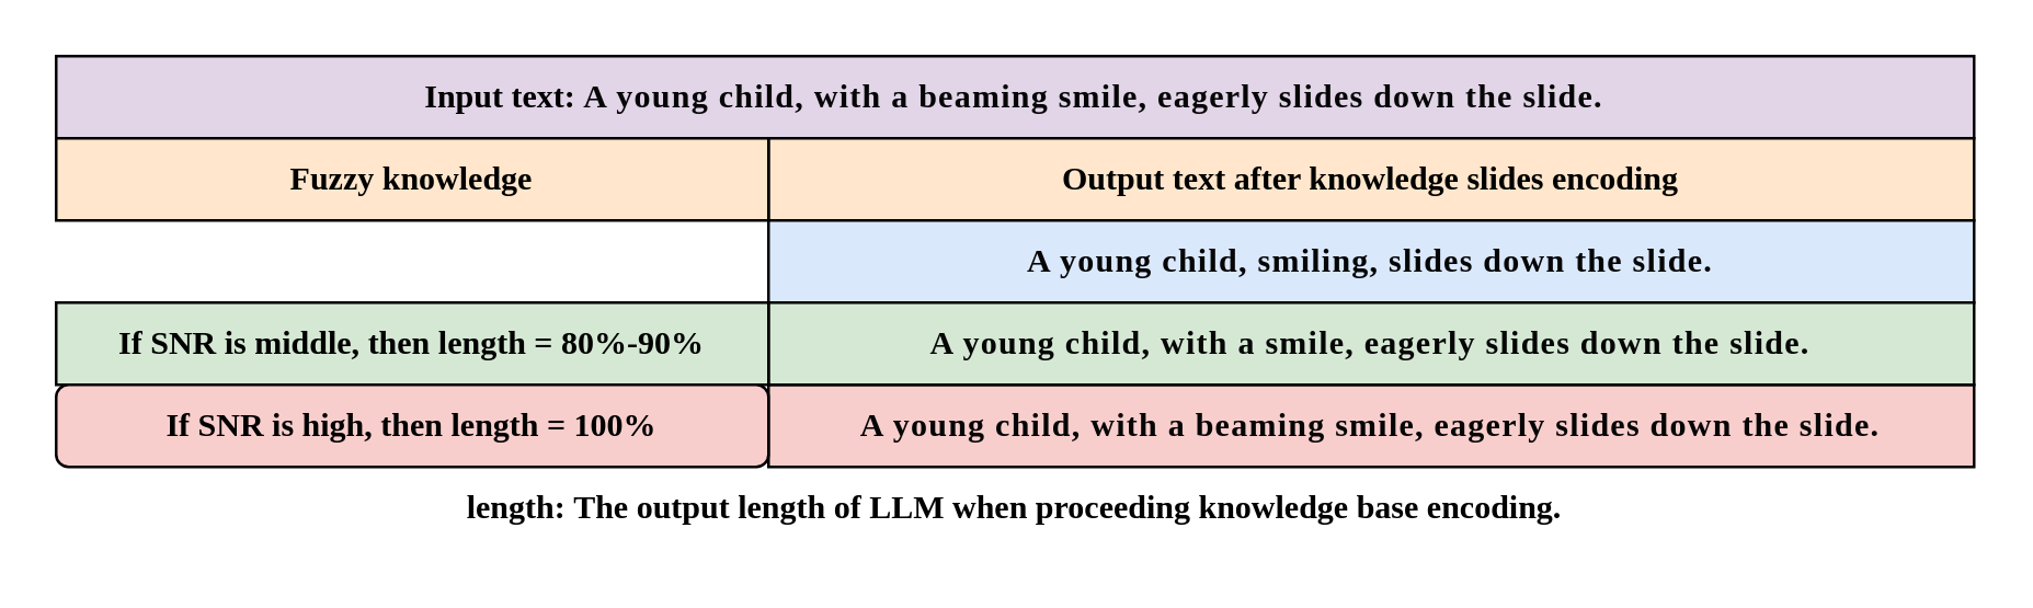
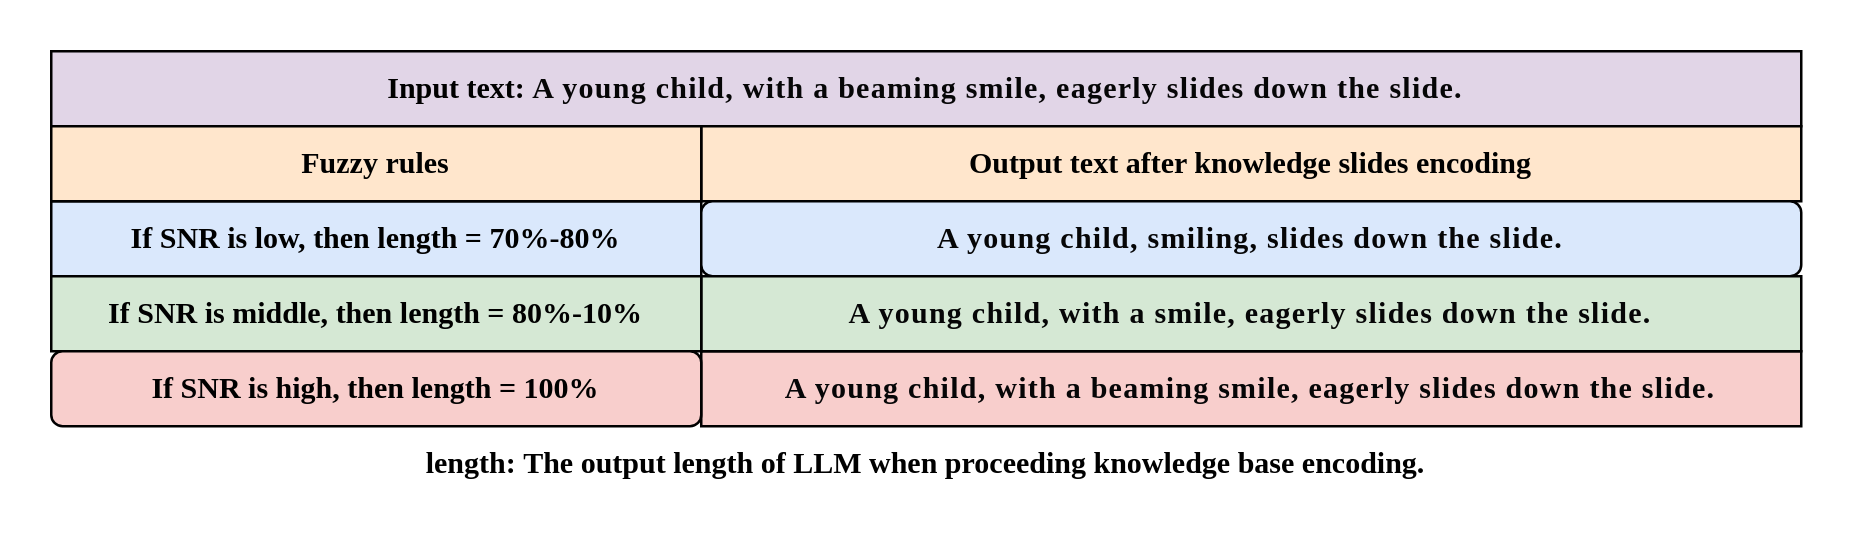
- <mxCell id="8" value="&lt;b style=&quot;font-size: 12px;&quot;&gt;&lt;font style=&quot;font-size: 12px;&quot;&gt;Fuzzy knowledge&lt;/font&gt;&lt;/b&gt;" style="rounded=0;whiteSpace=wrap;html=1;fillColor=#ffe6cc;strokeColor=default;fontSize=12;align=center;fontFamily=Times New Roman;" parent="1" vertex="1"><mxGeometry x="20" y="50" width="260" height="30" as="geometry" /></mxCell>
+ <mxCell id="8" value="&lt;b style=&quot;font-size: 12px;&quot;&gt;&lt;font style=&quot;font-size: 12px;&quot;&gt;Fuzzy rules&lt;/font&gt;&lt;/b&gt;" style="rounded=0;whiteSpace=wrap;html=1;fillColor=#ffe6cc;strokeColor=default;fontSize=12;align=center;fontFamily=Times New Roman;" parent="1" vertex="1"><mxGeometry x="20" y="50" width="260" height="30" as="geometry" /></mxCell>
+ <mxCell id="3" value="&lt;b style=&quot;font-size: 12px;&quot;&gt;&lt;font style=&quot;font-size: 12px;&quot;&gt;If SNR is low,&amp;nbsp;&lt;/font&gt;&lt;/b&gt;&lt;b style=&quot;font-size: 12px;&quot;&gt;&lt;font style=&quot;font-size: 12px;&quot;&gt;then length = 70%-80%&lt;/font&gt;&lt;/b&gt;" style="rounded=0;whiteSpace=wrap;html=1;fillColor=#dae8fc;strokeColor=default;fontSize=12;align=center;fontFamily=Times New Roman;" parent="1" vertex="1"><mxGeometry x="20" y="80" width="260" height="30" as="geometry" /></mxCell>
- <mxCell id="5" value="&lt;font color=&quot;#060607&quot;&gt;&lt;span style=&quot;letter-spacing: 0.5px; white-space-collapse: preserve;&quot;&gt;&lt;b&gt;A young child, smiling, slides down the slide.&lt;/b&gt;&lt;/span&gt;&lt;/font&gt;" style="rounded=0;whiteSpace=wrap;html=1;fillColor=#dae8fc;strokeColor=default;fontSize=12;align=center;fontFamily=Times New Roman;" parent="1" vertex="1"><mxGeometry x="280" y="80" width="440" height="30" as="geometry" /></mxCell>
+ <mxCell id="5" value="&lt;font color=&quot;#060607&quot;&gt;&lt;span style=&quot;letter-spacing: 0.5px; white-space-collapse: preserve;&quot;&gt;&lt;b&gt;A young child, smiling, slides down the slide.&lt;/b&gt;&lt;/span&gt;&lt;/font&gt;" style="whiteSpace=wrap;html=1;fillColor=#dae8fc;strokeColor=default;fontSize=12;align=center;fontFamily=Times New Roman;rounded=1;" parent="1" vertex="1"><mxGeometry x="280" y="80" width="440" height="30" as="geometry" /></mxCell>
- <mxCell id="9" value="&lt;b style=&quot;font-size: 12px;&quot;&gt;&lt;font style=&quot;font-size: 12px;&quot;&gt;If SNR is middle,&amp;nbsp;&lt;/font&gt;&lt;/b&gt;&lt;b style=&quot;font-size: 12px;&quot;&gt;&lt;font style=&quot;font-size: 12px;&quot;&gt;then length = 80%-90%&lt;/font&gt;&lt;/b&gt;" style="rounded=0;whiteSpace=wrap;html=1;fillColor=#d5e8d4;strokeColor=default;fontSize=12;align=center;fontFamily=Times New Roman;" parent="1" vertex="1"><mxGeometry x="20" y="110" width="260" height="30" as="geometry" /></mxCell>
+ <mxCell id="9" value="&lt;b style=&quot;font-size: 12px;&quot;&gt;&lt;font style=&quot;font-size: 12px;&quot;&gt;If SNR is middle,&amp;nbsp;&lt;/font&gt;&lt;/b&gt;&lt;b style=&quot;font-size: 12px;&quot;&gt;&lt;font style=&quot;font-size: 12px;&quot;&gt;then length = 80%-10%&lt;/font&gt;&lt;/b&gt;" style="rounded=0;whiteSpace=wrap;html=1;fillColor=#d5e8d4;strokeColor=default;fontSize=12;align=center;fontFamily=Times New Roman;" parent="1" vertex="1"><mxGeometry x="20" y="110" width="260" height="30" as="geometry" /></mxCell>
